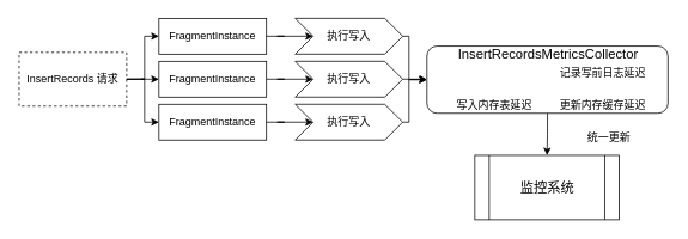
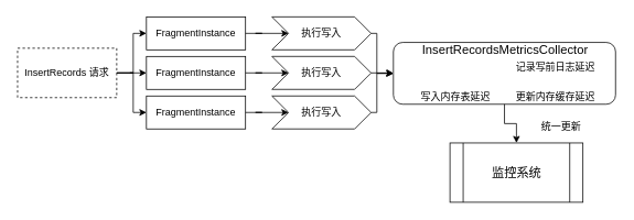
- <mxCell id="18" value="&lt;font style=&quot;font-size: 15px;&quot;&gt;&lt;span&gt;监控系统&lt;/span&gt;&lt;/font&gt;" style="shape=process;whiteSpace=wrap;html=1;backgroundOutline=1;fillColor=none;strokeColor=#000000;fontStyle=0" parent="1" vertex="1"><mxGeometry x="528.5" y="173" width="161" height="72" as="geometry" /></mxCell>
+ <mxCell id="18" value="&lt;font style=&quot;font-size: 15px;&quot;&gt;&lt;span&gt;监控系统&lt;/span&gt;&lt;/font&gt;" style="shape=process;whiteSpace=wrap;html=1;backgroundOutline=1;fillColor=none;strokeColor=#000000;fontStyle=0" parent="1" vertex="1"><mxGeometry x="543.5" y="173" width="161" height="72" as="geometry" /></mxCell>
